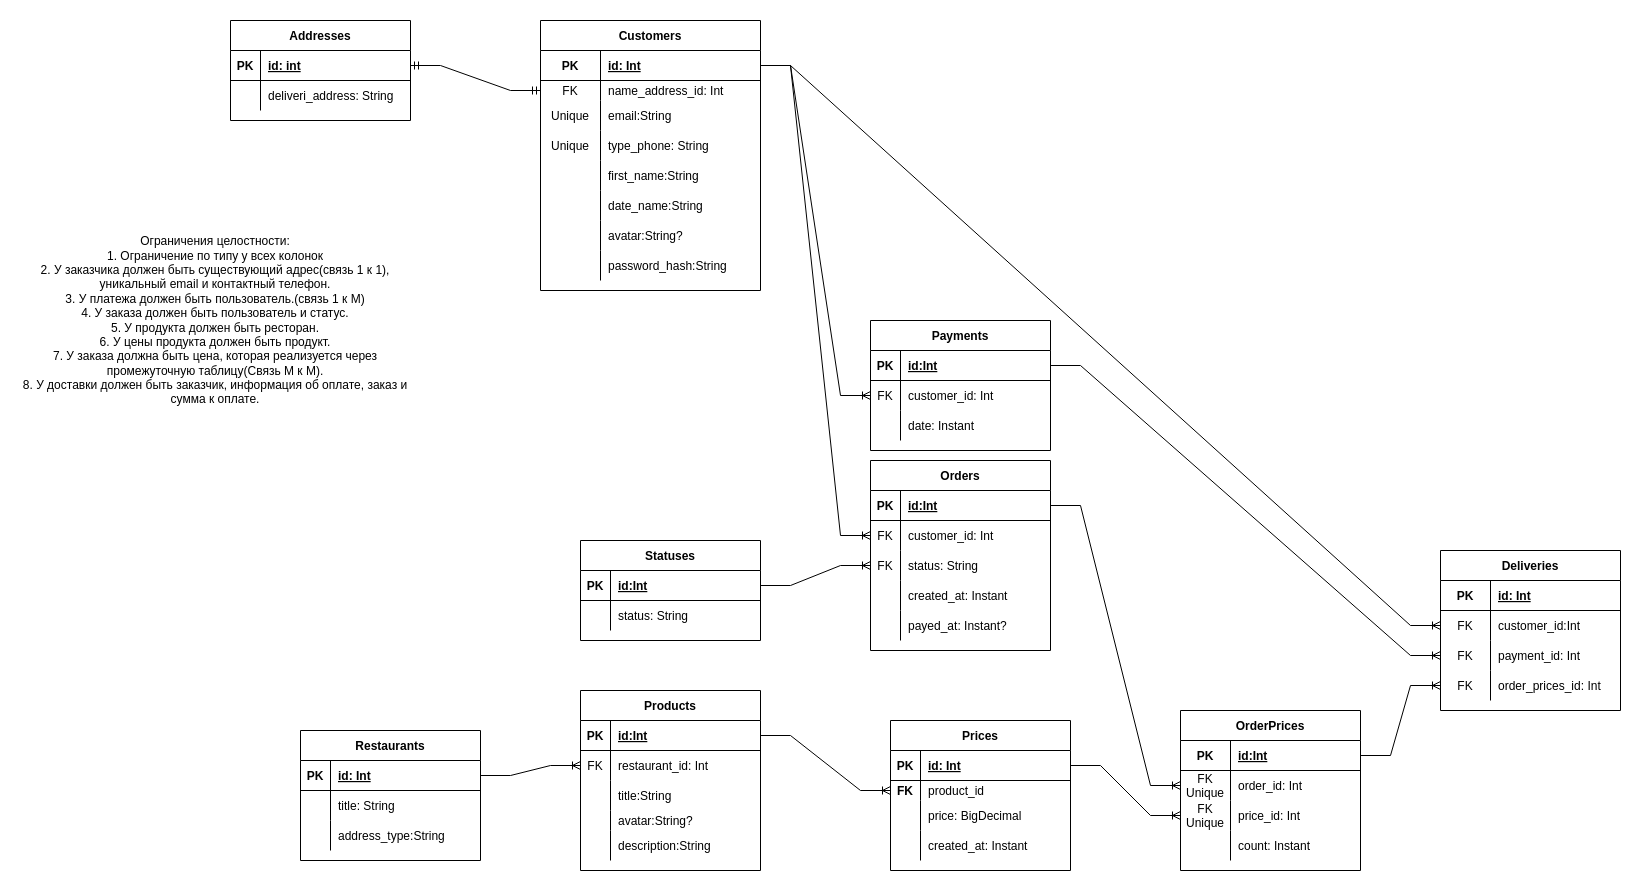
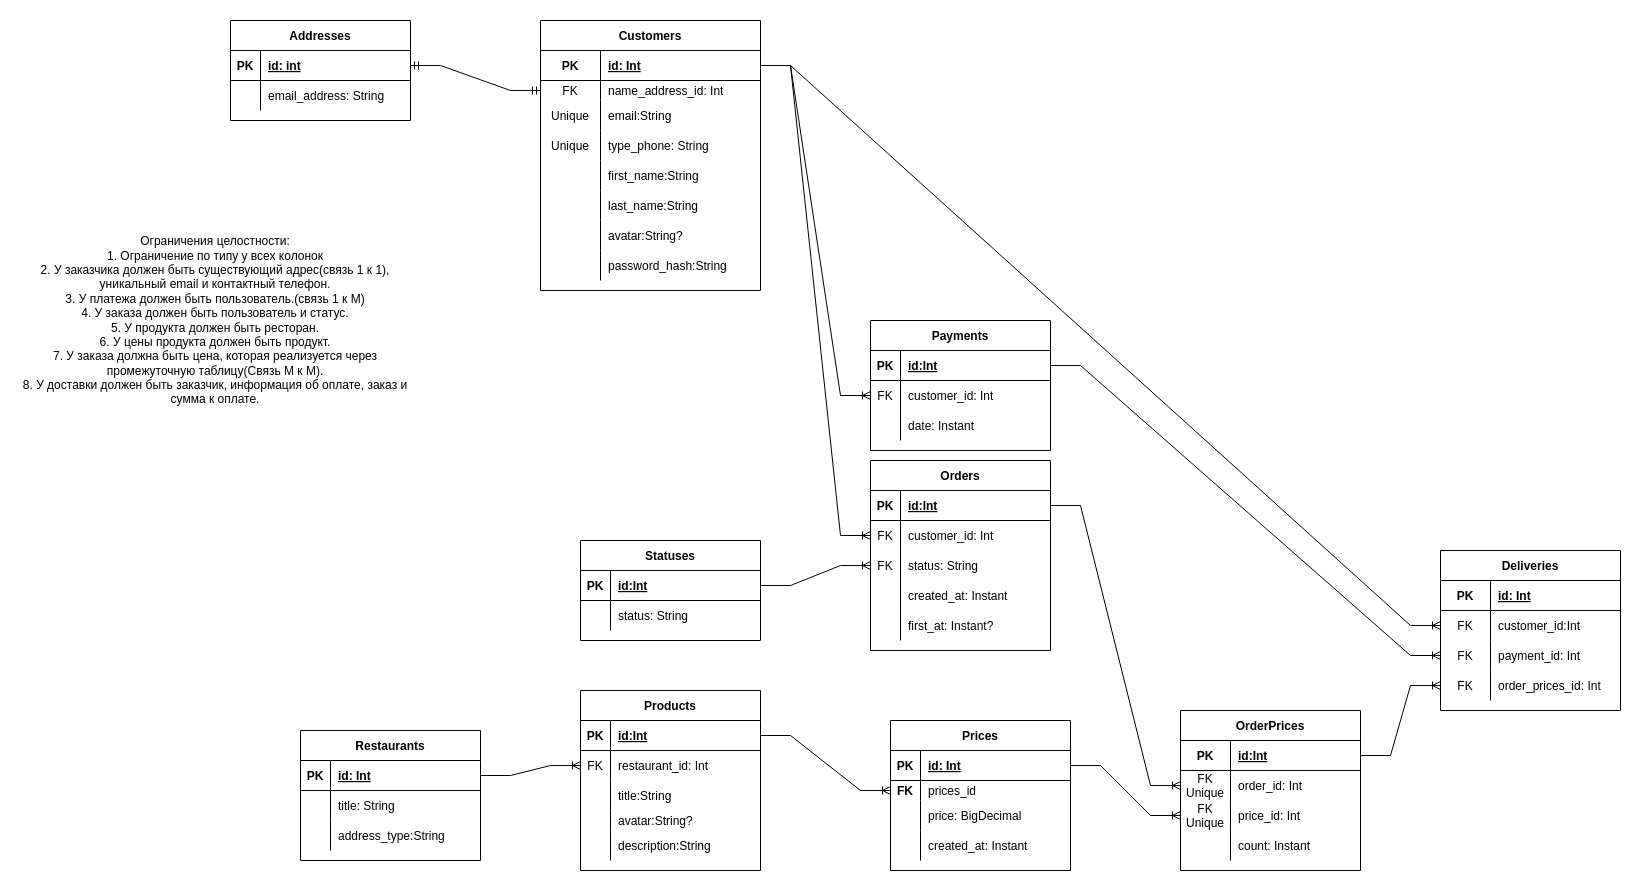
- <mxCell id="140" value="deliveri_address: String" style="shape=partialRectangle;connectable=0;fillColor=none;top=0;left=0;bottom=0;right=0;align=left;spacingLeft=6;overflow=hidden;" vertex="1" parent="138"><mxGeometry x="30" width="150" height="30" as="geometry"><mxRectangle width="150" height="30" as="alternateBounds" /></mxGeometry></mxCell>
+ <mxCell id="140" value="email_address: String" style="shape=partialRectangle;connectable=0;fillColor=none;top=0;left=0;bottom=0;right=0;align=left;spacingLeft=6;overflow=hidden;" vertex="1" parent="138"><mxGeometry x="30" width="150" height="30" as="geometry"><mxRectangle width="150" height="30" as="alternateBounds" /></mxGeometry></mxCell>
- <mxCell id="56" value="date_name:String" style="shape=partialRectangle;connectable=0;fillColor=none;top=0;left=0;bottom=0;right=0;align=left;spacingLeft=6;overflow=hidden;" parent="54" vertex="1"><mxGeometry x="60" width="160" height="30" as="geometry"><mxRectangle width="160" height="30" as="alternateBounds" /></mxGeometry></mxCell>
+ <mxCell id="56" value="last_name:String" style="shape=partialRectangle;connectable=0;fillColor=none;top=0;left=0;bottom=0;right=0;align=left;spacingLeft=6;overflow=hidden;" parent="54" vertex="1"><mxGeometry x="60" width="160" height="30" as="geometry"><mxRectangle width="160" height="30" as="alternateBounds" /></mxGeometry></mxCell>
- <mxCell id="27" value="payed_at: Instant?" style="shape=partialRectangle;connectable=0;fillColor=none;top=0;left=0;bottom=0;right=0;align=left;spacingLeft=6;overflow=hidden;" parent="25" vertex="1"><mxGeometry x="30" width="150" height="30" as="geometry"><mxRectangle width="150" height="30" as="alternateBounds" /></mxGeometry></mxCell>
+ <mxCell id="27" value="first_at: Instant?" style="shape=partialRectangle;connectable=0;fillColor=none;top=0;left=0;bottom=0;right=0;align=left;spacingLeft=6;overflow=hidden;" parent="25" vertex="1"><mxGeometry x="30" width="150" height="30" as="geometry"><mxRectangle width="150" height="30" as="alternateBounds" /></mxGeometry></mxCell>
- <mxCell id="94" value="product_id" style="shape=partialRectangle;connectable=0;fillColor=none;top=0;left=0;bottom=0;right=0;align=left;spacingLeft=6;overflow=hidden;" parent="92" vertex="1"><mxGeometry x="30" width="150" height="20" as="geometry"><mxRectangle width="150" height="20" as="alternateBounds" /></mxGeometry></mxCell>
+ <mxCell id="94" value="prices_id" style="shape=partialRectangle;connectable=0;fillColor=none;top=0;left=0;bottom=0;right=0;align=left;spacingLeft=6;overflow=hidden;" parent="92" vertex="1"><mxGeometry x="30" width="150" height="20" as="geometry"><mxRectangle width="150" height="20" as="alternateBounds" /></mxGeometry></mxCell>
